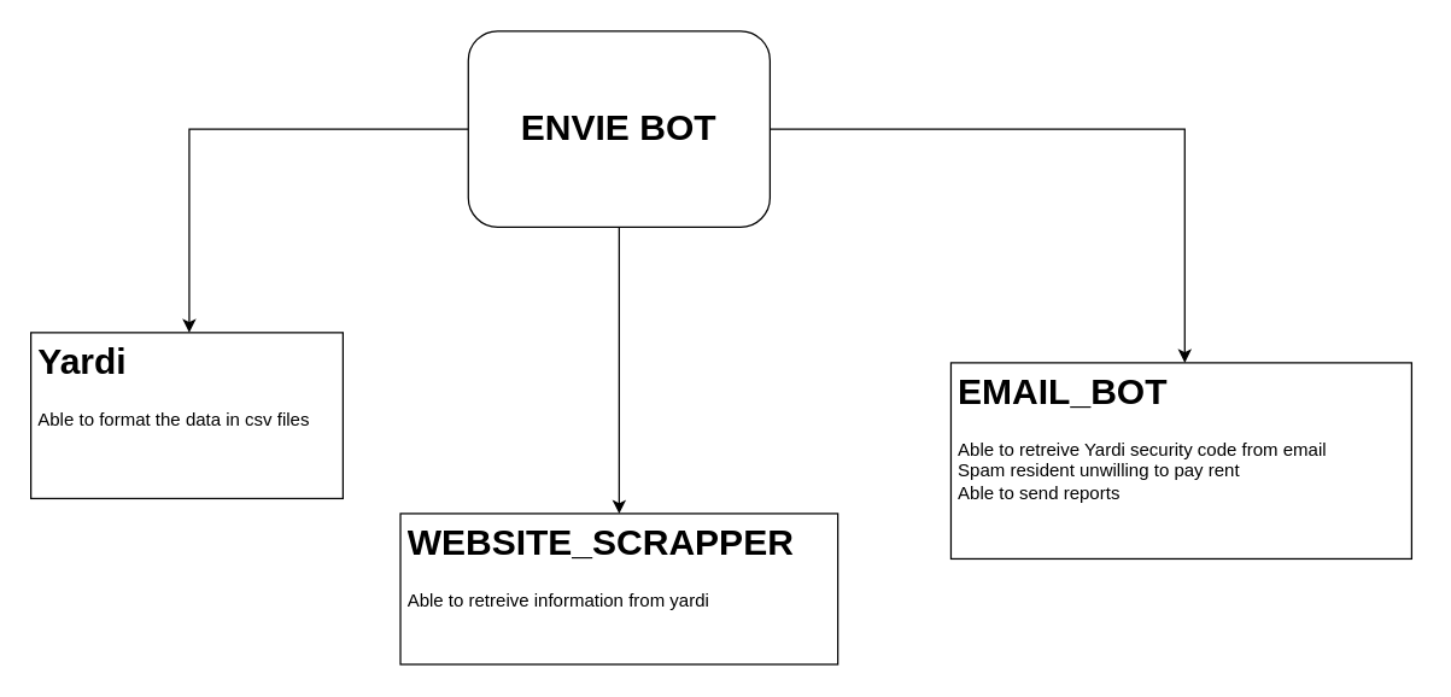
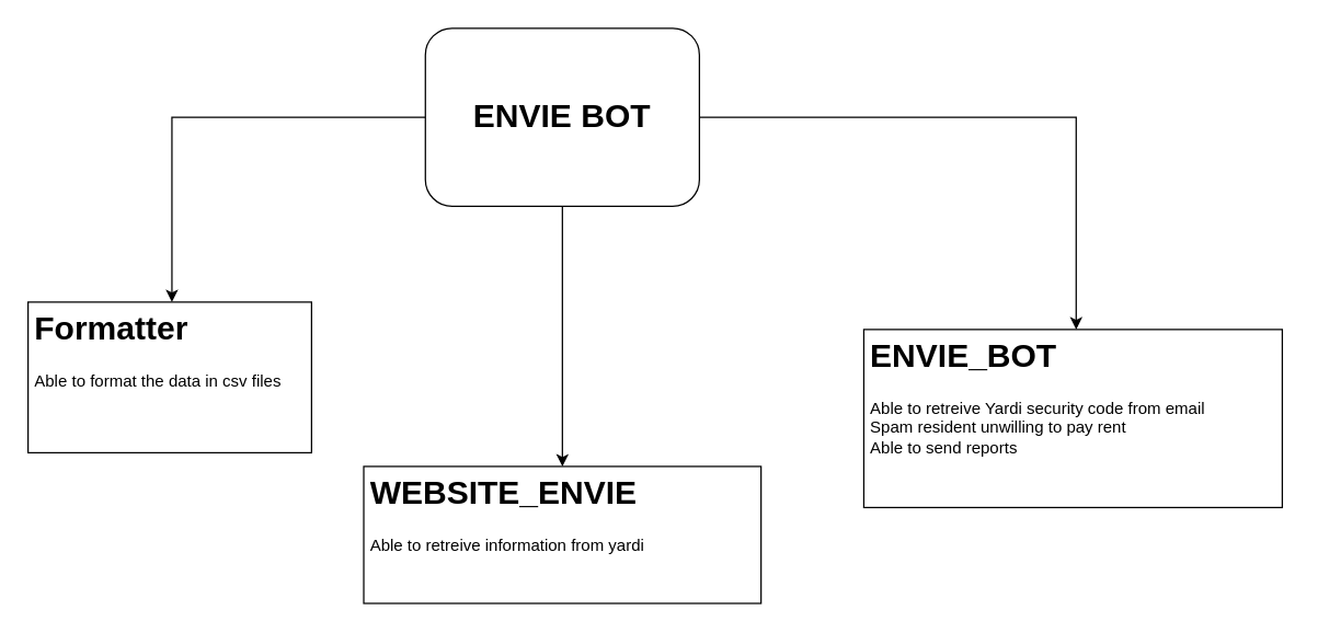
- <mxCell id="7" value="&lt;h1&gt;Yardi&lt;br&gt;&lt;/h1&gt;Able to format the data in csv files&lt;br&gt;&lt;div&gt;&lt;br&gt;&lt;/div&gt;" style="text;html=1;strokeColor=none;fillColor=none;spacing=5;spacingTop=-20;whiteSpace=wrap;overflow=hidden;rounded=0;" vertex="1" parent="5"><mxGeometry width="210" height="110.0" as="geometry" /></mxCell>
+ <mxCell id="7" value="&lt;h1&gt;Formatter&lt;br&gt;&lt;/h1&gt;Able to format the data in csv files&lt;br&gt;&lt;div&gt;&lt;br&gt;&lt;/div&gt;" style="text;html=1;strokeColor=none;fillColor=none;spacing=5;spacingTop=-20;whiteSpace=wrap;overflow=hidden;rounded=0;" vertex="1" parent="5"><mxGeometry width="210" height="110.0" as="geometry" /></mxCell>
- <mxCell id="4" value="&lt;h1&gt;EMAIL_BOT&lt;br&gt;&lt;/h1&gt;&lt;div&gt;Able to retreive Yardi security code from email&lt;/div&gt;&lt;div&gt;Spam resident unwilling to pay rent&lt;/div&gt;&lt;div&gt;Able to send reports&lt;br&gt;&lt;/div&gt;&lt;div&gt;&lt;br&gt;&lt;/div&gt;" style="text;html=1;strokeColor=none;fillColor=none;spacing=5;spacingTop=-20;whiteSpace=wrap;overflow=hidden;rounded=0;" vertex="1" parent="2"><mxGeometry width="310" height="130.0" as="geometry" /></mxCell>
+ <mxCell id="4" value="&lt;h1&gt;ENVIE_BOT&lt;br&gt;&lt;/h1&gt;&lt;div&gt;Able to retreive Yardi security code from email&lt;/div&gt;&lt;div&gt;Spam resident unwilling to pay rent&lt;/div&gt;&lt;div&gt;Able to send reports&lt;br&gt;&lt;/div&gt;&lt;div&gt;&lt;br&gt;&lt;/div&gt;" style="text;html=1;strokeColor=none;fillColor=none;spacing=5;spacingTop=-20;whiteSpace=wrap;overflow=hidden;rounded=0;" vertex="1" parent="2"><mxGeometry width="310" height="130.0" as="geometry" /></mxCell>
- <mxCell id="14" value="&lt;h1&gt;WEBSITE_SCRAPPER&lt;br&gt;&lt;/h1&gt;&lt;p&gt;Able to retreive information from yardi&lt;br&gt;&lt;/p&gt;" style="text;html=1;strokeColor=none;fillColor=none;spacing=5;spacingTop=-20;whiteSpace=wrap;overflow=hidden;rounded=0;" vertex="1" parent="12"><mxGeometry width="290" height="100.0" as="geometry" /></mxCell>
+ <mxCell id="14" value="&lt;h1&gt;WEBSITE_ENVIE&lt;br&gt;&lt;/h1&gt;&lt;p&gt;Able to retreive information from yardi&lt;br&gt;&lt;/p&gt;" style="text;html=1;strokeColor=none;fillColor=none;spacing=5;spacingTop=-20;whiteSpace=wrap;overflow=hidden;rounded=0;" vertex="1" parent="12"><mxGeometry width="290" height="100.0" as="geometry" /></mxCell>
